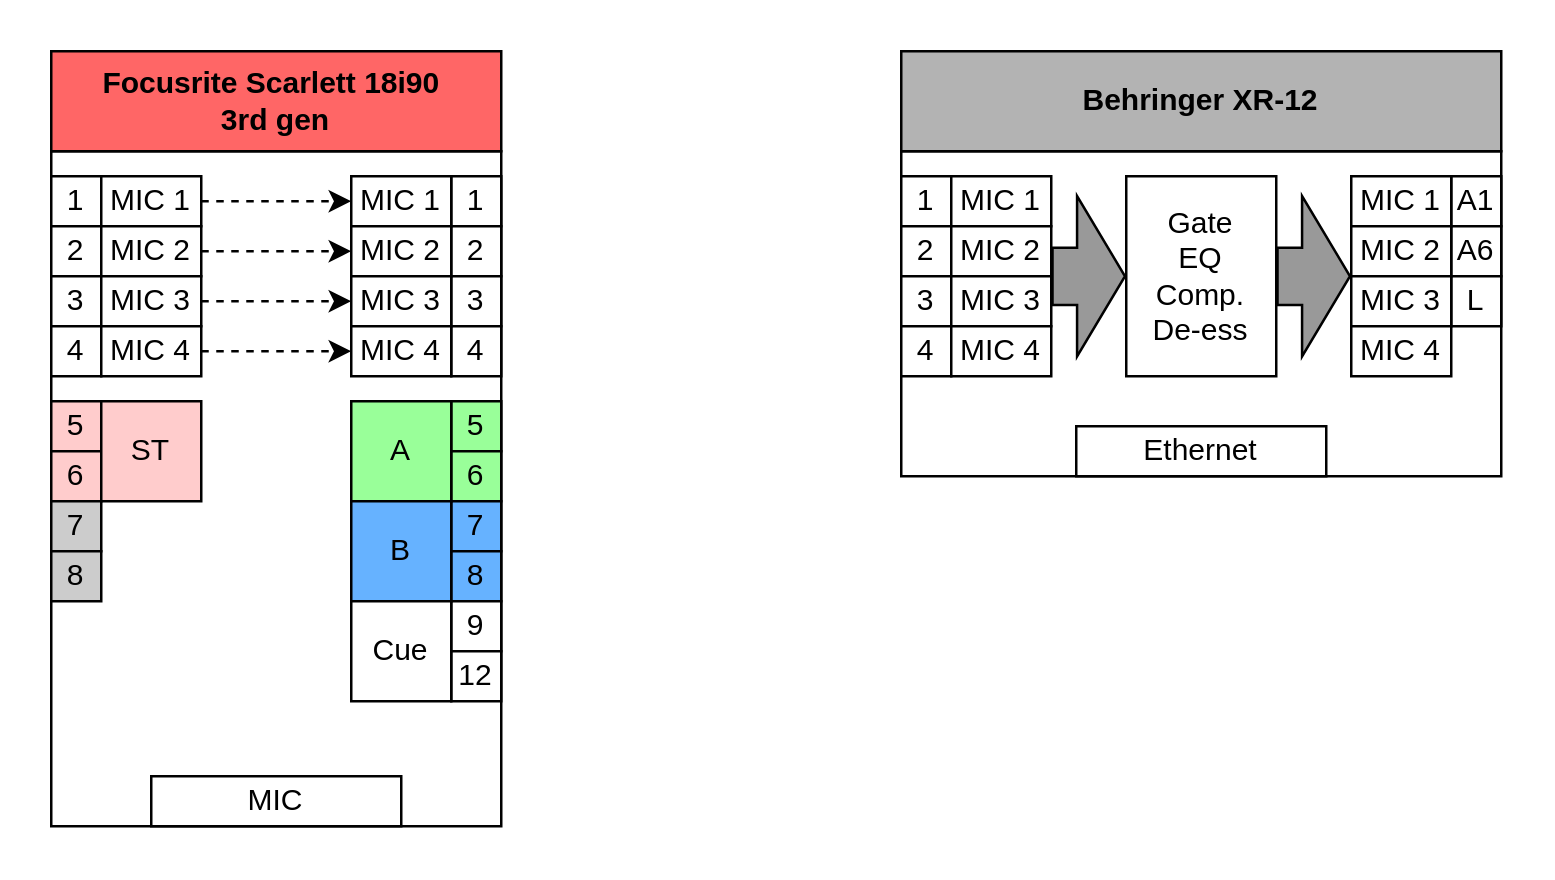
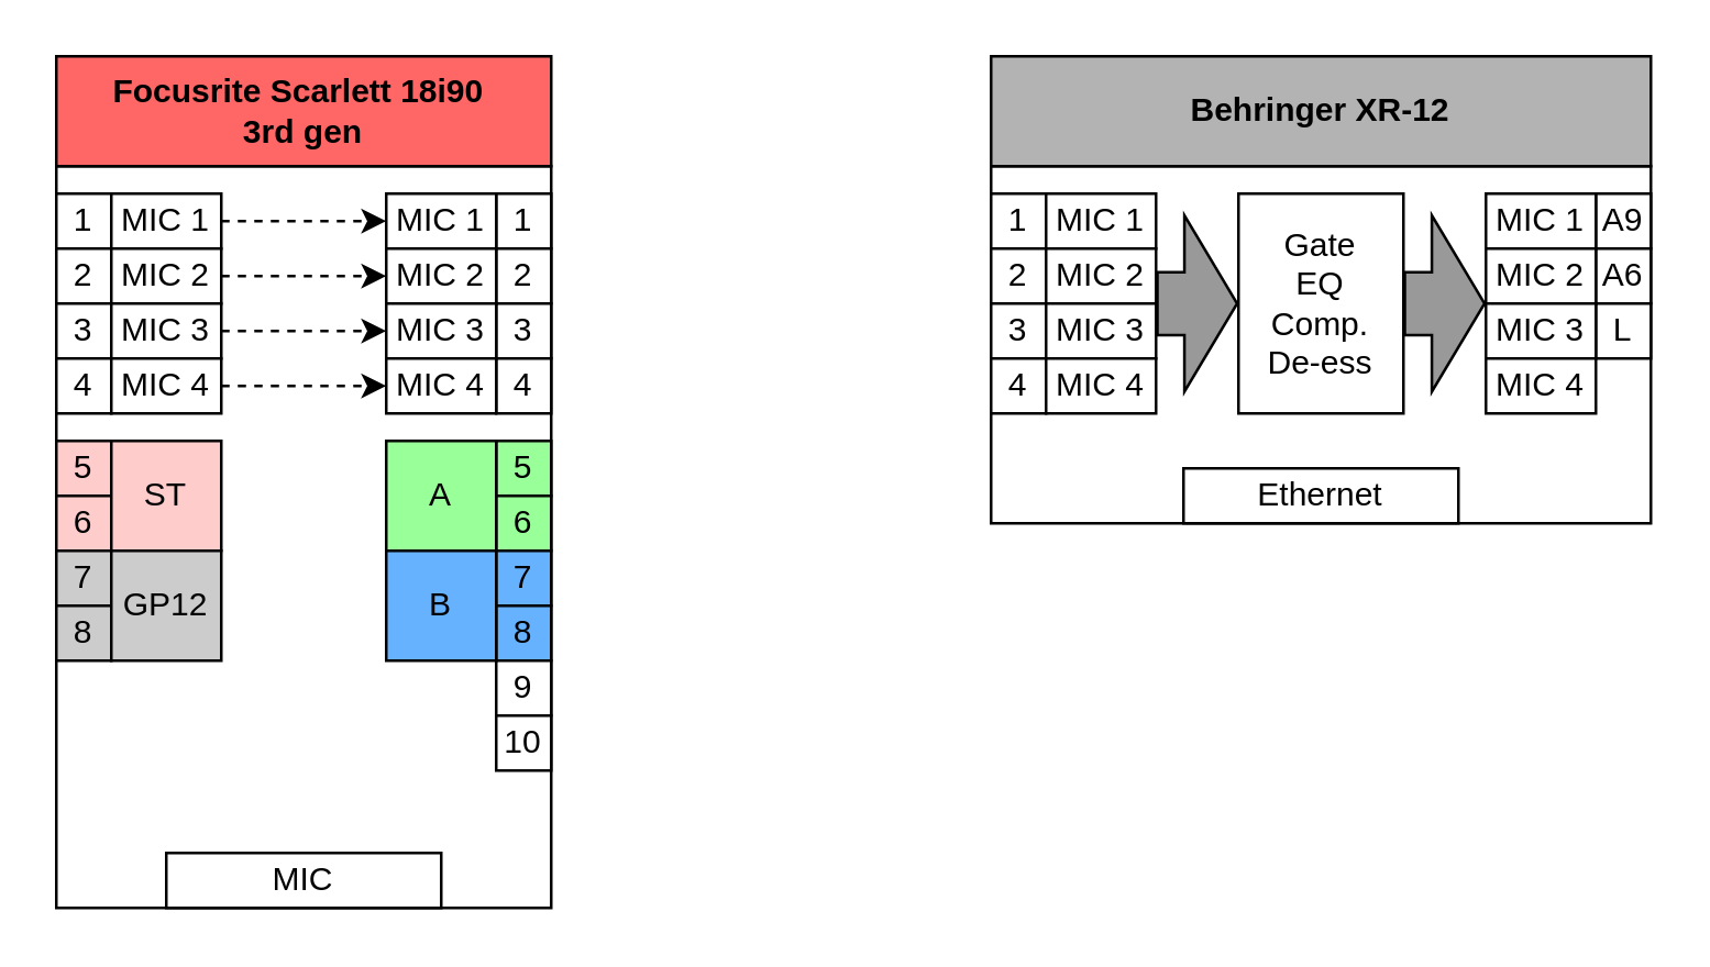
- <mxCell id="46" value="A1" style="rounded=0;whiteSpace=wrap;html=1;container=0;" vertex="1" parent="1"><mxGeometry x="580" y="70" width="20" height="20" as="geometry" /></mxCell>
+ <mxCell id="46" value="A9" style="rounded=0;whiteSpace=wrap;html=1;container=0;" vertex="1" parent="1"><mxGeometry x="580" y="70" width="20" height="20" as="geometry" /></mxCell>
+ <mxCell id="29" value="GP12" style="rounded=0;whiteSpace=wrap;html=1;fillColor=#CCCCCC;" vertex="1" parent="2"><mxGeometry x="20" y="180" width="40" height="40" as="geometry" /></mxCell>
- <mxCell id="40" value="Cue" style="rounded=0;whiteSpace=wrap;html=1;fillColor=default;" vertex="1" parent="2"><mxGeometry x="120" y="220" width="40" height="40" as="geometry" /></mxCell>
- <mxCell id="21" value="12" style="rounded=0;whiteSpace=wrap;html=1;" vertex="1" parent="2"><mxGeometry x="160" y="240" width="20" height="20" as="geometry" /></mxCell>
+ <mxCell id="21" value="10" style="rounded=0;whiteSpace=wrap;html=1;" vertex="1" parent="2"><mxGeometry x="160" y="240" width="20" height="20" as="geometry" /></mxCell>
